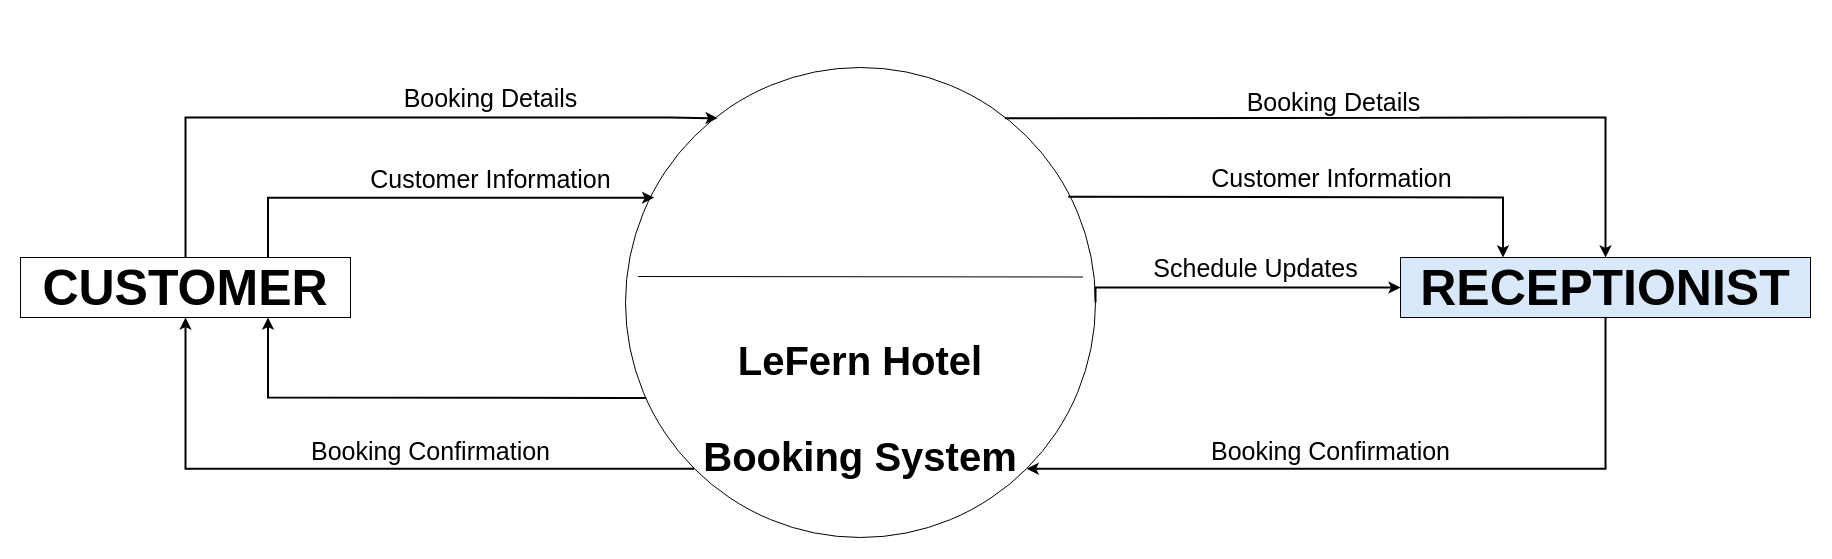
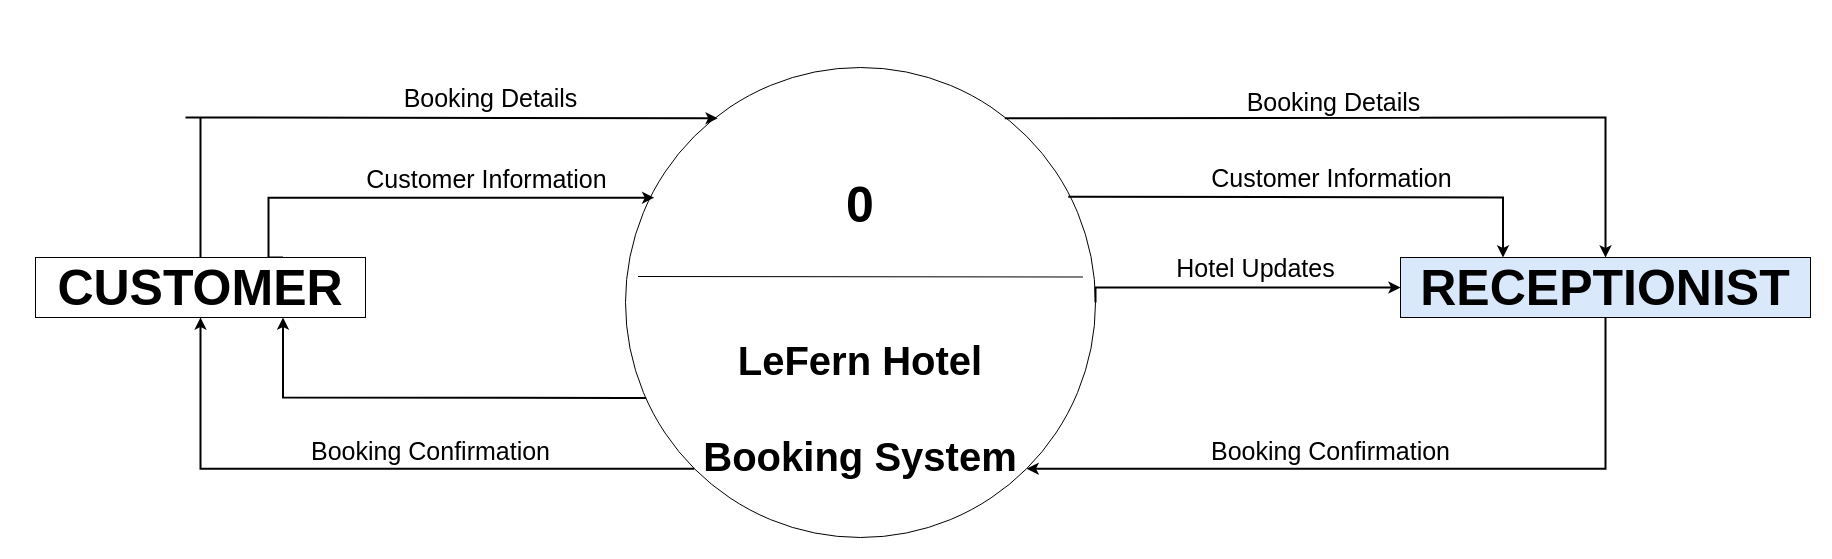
+ <mxCell id="7" value="&lt;font style=&quot;font-size: 50px;&quot;&gt;0&lt;/font&gt;" style="text;html=1;align=center;verticalAlign=middle;whiteSpace=wrap;rounded=0;fontStyle=1" vertex="1" parent="4"><mxGeometry x="210" y="127" width="50" height="20" as="geometry" /></mxCell>
- <mxCell id="24" value="&lt;font style=&quot;font-size: 25px;&quot;&gt;Schedule Updates&lt;/font&gt;" style="text;html=1;align=center;verticalAlign=middle;resizable=0;points=[];autosize=1;strokeColor=none;fillColor=none;" vertex="1" parent="1"><mxGeometry x="1140" y="247" width="230" height="40" as="geometry" /></mxCell>
+ <mxCell id="24" value="&lt;font style=&quot;font-size: 25px;&quot;&gt;Hotel Updates&lt;/font&gt;" style="text;html=1;align=center;verticalAlign=middle;resizable=0;points=[];autosize=1;strokeColor=none;fillColor=none;" vertex="1" parent="1"><mxGeometry x="1140" y="247" width="230" height="40" as="geometry" /></mxCell>
- <mxCell id="12" value="&lt;b&gt;&lt;font style=&quot;font-size: 50px;&quot;&gt;CUSTOMER&lt;/font&gt;&lt;/b&gt;" style="rounded=0;whiteSpace=wrap;html=1;" vertex="1" parent="1"><mxGeometry x="20" y="257" width="330" height="60" as="geometry" /></mxCell>
+ <mxCell id="12" value="&lt;b&gt;&lt;font style=&quot;font-size: 50px;&quot;&gt;CUSTOMER&lt;/font&gt;&lt;/b&gt;" style="rounded=0;whiteSpace=wrap;html=1;" vertex="1" parent="1"><mxGeometry x="35" y="257" width="330" height="60" as="geometry" /></mxCell>
